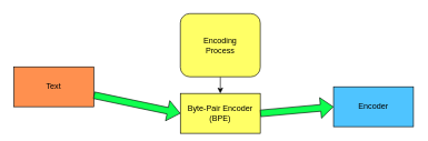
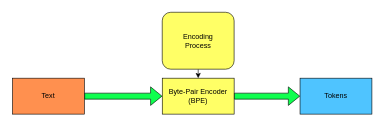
- <mxCell id="2" value="Text" style="rounded=0;whiteSpace=wrap;html=1;fillColor=#FF904F;" vertex="1" parent="1"><mxGeometry x="20" y="100" width="120" height="60" as="geometry" /></mxCell>
+ <mxCell id="2" value="Text" style="rounded=0;whiteSpace=wrap;html=1;fillColor=#FF904F;" vertex="1" parent="1"><mxGeometry x="20" y="130" width="120" height="60" as="geometry" /></mxCell>
- <mxCell id="4" value="Encoder" style="rounded=0;whiteSpace=wrap;html=1;fillColor=#4FC4FF;" vertex="1" parent="1"><mxGeometry x="500" y="130" width="120" height="60" as="geometry" /></mxCell>
+ <mxCell id="4" value="Tokens" style="rounded=0;whiteSpace=wrap;html=1;fillColor=#4FC4FF;" vertex="1" parent="1"><mxGeometry x="500" y="130" width="120" height="60" as="geometry" /></mxCell>
- <mxCell id="3" value="Byte-Pair Encoder (BPE)" style="rounded=0;whiteSpace=wrap;html=1;fillColor=#FFFF66;" vertex="1" parent="1"><mxGeometry x="270" y="140" width="120" height="60" as="geometry" /></mxCell>
+ <mxCell id="3" value="Byte-Pair Encoder (BPE)" style="rounded=0;whiteSpace=wrap;html=1;fillColor=#FFFF66;" vertex="1" parent="1"><mxGeometry x="270" y="130" width="120" height="60" as="geometry" /></mxCell>
